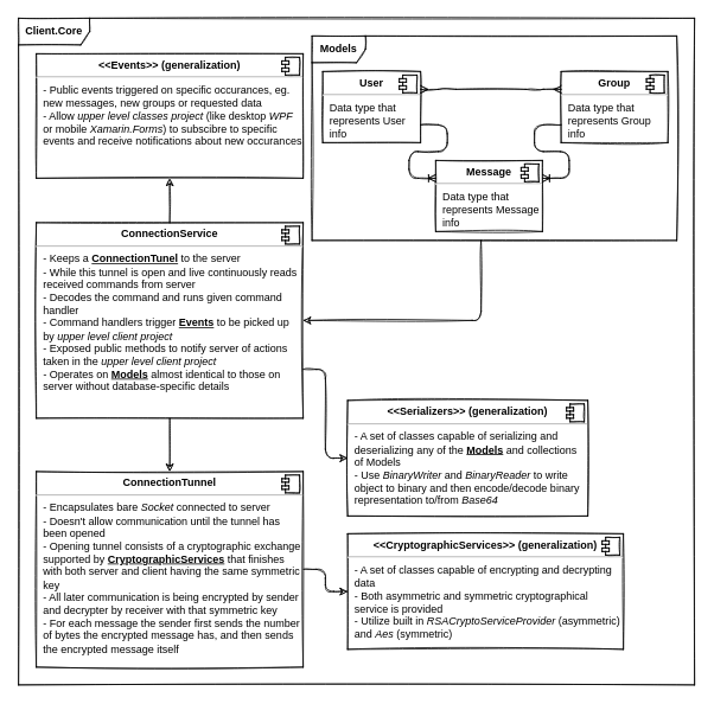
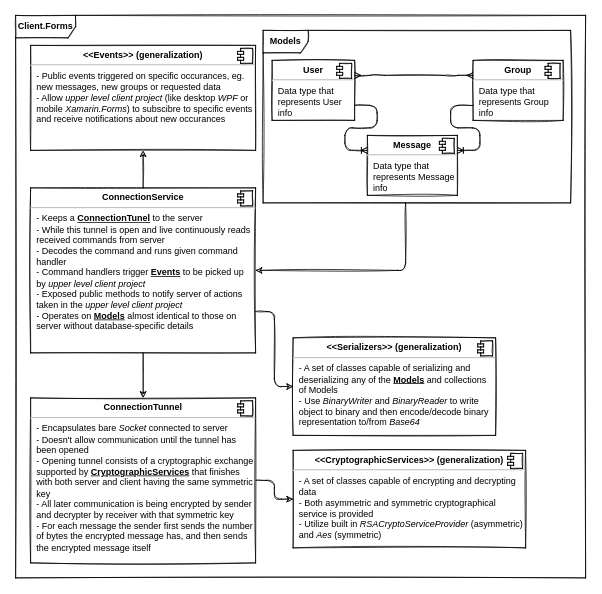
- <mxCell id="25" value="&lt;b&gt;Client.Core&lt;br&gt;&lt;/b&gt;" style="shape=umlFrame;whiteSpace=wrap;html=1;shadow=0;glass=0;labelBackgroundColor=none;width=80;height=30;sketch=1;" parent="1" vertex="1"><mxGeometry width="760" height="750" as="geometry" x="20" y="20" /></mxCell>
+ <mxCell id="25" value="&lt;b&gt;Client.Forms&lt;br&gt;&lt;/b&gt;" style="shape=umlFrame;whiteSpace=wrap;html=1;shadow=0;glass=0;labelBackgroundColor=none;width=80;height=30;sketch=1;" parent="1" vertex="1"><mxGeometry width="760" height="750" as="geometry" x="20" y="20" /></mxCell>
- <mxCell id="26" value="&lt;p style=&quot;margin: 0px ; margin-top: 6px ; text-align: center&quot;&gt;&lt;b&gt;&amp;lt;&amp;lt;Events&amp;gt;&amp;gt; (generalization)&lt;/b&gt;&lt;/p&gt;&lt;hr&gt;&lt;p style=&quot;margin: 0px ; margin-left: 8px&quot;&gt;- Public events triggered on specific occurances, eg. new messages, new groups or requested data&lt;/p&gt;&lt;p style=&quot;margin: 0px ; margin-left: 8px&quot;&gt;- Allow &lt;i&gt;upper level classes project&lt;/i&gt;&amp;nbsp;(like desktop &lt;i&gt;WPF&lt;/i&gt; or mobile &lt;i&gt;Xamarin.Forms&lt;/i&gt;) to subscibre to specific events and receive notifications about new occurances&lt;/p&gt;" style="align=left;overflow=fill;html=1;dropTarget=0;shadow=0;glass=0;whiteSpace=wrap;sketch=1;" parent="1" vertex="1"><mxGeometry x="40" y="60" width="300" height="140" as="geometry" /></mxCell>
+ <mxCell id="26" value="&lt;p style=&quot;margin: 0px ; margin-top: 6px ; text-align: center&quot;&gt;&lt;b&gt;&amp;lt;&amp;lt;Events&amp;gt;&amp;gt; (generalization)&lt;/b&gt;&lt;/p&gt;&lt;hr&gt;&lt;p style=&quot;margin: 0px ; margin-left: 8px&quot;&gt;- Public events triggered on specific occurances, eg. new messages, new groups or requested data&lt;/p&gt;&lt;p style=&quot;margin: 0px ; margin-left: 8px&quot;&gt;- Allow &lt;i&gt;upper level client project&lt;/i&gt;&amp;nbsp;(like desktop &lt;i&gt;WPF&lt;/i&gt; or mobile &lt;i&gt;Xamarin.Forms&lt;/i&gt;) to subscibre to specific events and receive notifications about new occurances&lt;/p&gt;" style="align=left;overflow=fill;html=1;dropTarget=0;shadow=0;glass=0;whiteSpace=wrap;sketch=1;" parent="1" vertex="1"><mxGeometry x="40" y="60" width="300" height="140" as="geometry" /></mxCell>
